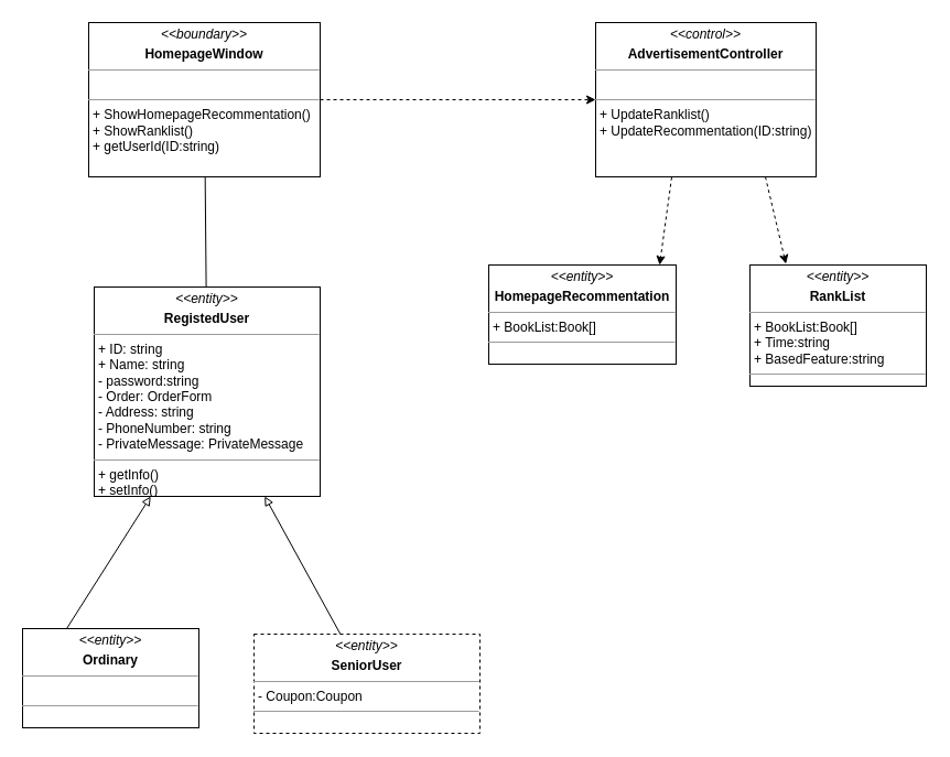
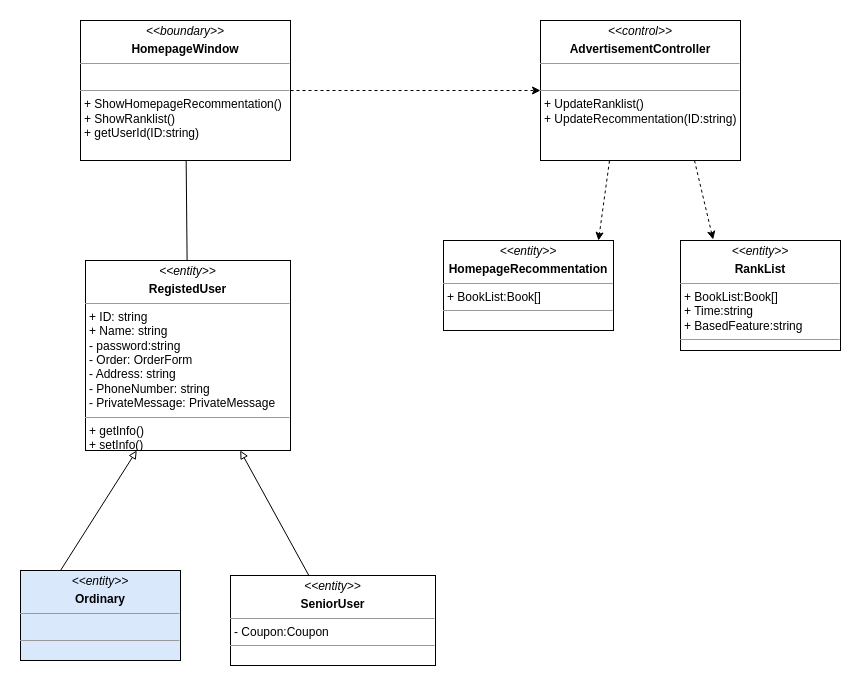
- <mxCell id="14" value="&lt;p style=&quot;margin: 0px ; margin-top: 4px ; text-align: center&quot;&gt;&lt;i&gt;&amp;lt;&amp;lt;entity&amp;gt;&amp;gt;&lt;/i&gt;&lt;b&gt;&lt;br&gt;&lt;/b&gt;&lt;/p&gt;&lt;p style=&quot;margin: 0px ; margin-top: 4px ; text-align: center&quot;&gt;&lt;b&gt;Ordinary&lt;/b&gt;&lt;/p&gt;&lt;hr size=&quot;1&quot;&gt;&lt;p style=&quot;margin: 0px ; margin-left: 4px&quot;&gt;&lt;br&gt;&lt;/p&gt;&lt;hr size=&quot;1&quot;&gt;&lt;p style=&quot;margin: 0px ; margin-left: 4px&quot;&gt;&lt;br&gt;&lt;/p&gt;" style="verticalAlign=top;align=left;overflow=fill;fontSize=12;fontFamily=Helvetica;html=1;" parent="1" vertex="1"><mxGeometry x="20" y="570" width="160" height="90" as="geometry" /></mxCell>
+ <mxCell id="14" value="&lt;p style=&quot;margin: 0px ; margin-top: 4px ; text-align: center&quot;&gt;&lt;i&gt;&amp;lt;&amp;lt;entity&amp;gt;&amp;gt;&lt;/i&gt;&lt;b&gt;&lt;br&gt;&lt;/b&gt;&lt;/p&gt;&lt;p style=&quot;margin: 0px ; margin-top: 4px ; text-align: center&quot;&gt;&lt;b&gt;Ordinary&lt;/b&gt;&lt;/p&gt;&lt;hr size=&quot;1&quot;&gt;&lt;p style=&quot;margin: 0px ; margin-left: 4px&quot;&gt;&lt;br&gt;&lt;/p&gt;&lt;hr size=&quot;1&quot;&gt;&lt;p style=&quot;margin: 0px ; margin-left: 4px&quot;&gt;&lt;br&gt;&lt;/p&gt;" style="verticalAlign=top;align=left;overflow=fill;fontSize=12;fontFamily=Helvetica;html=1;fillColor=#dae8fc;" parent="1" vertex="1"><mxGeometry x="20" y="570" width="160" height="90" as="geometry" /></mxCell>
- <mxCell id="13" value="&lt;p style=&quot;margin: 0px ; margin-top: 4px ; text-align: center&quot;&gt;&lt;i&gt;&amp;lt;&amp;lt;entity&amp;gt;&amp;gt;&lt;/i&gt;&lt;b&gt;&lt;br&gt;&lt;/b&gt;&lt;/p&gt;&lt;p style=&quot;margin: 0px ; margin-top: 4px ; text-align: center&quot;&gt;&lt;b&gt;SeniorUser&lt;/b&gt;&lt;/p&gt;&lt;hr size=&quot;1&quot;&gt;&lt;p style=&quot;margin: 0px ; margin-left: 4px&quot;&gt;- Coupon:Coupon&lt;/p&gt;&lt;hr size=&quot;1&quot;&gt;&lt;p style=&quot;margin: 0px ; margin-left: 4px&quot;&gt;&lt;br&gt;&lt;/p&gt;" style="verticalAlign=top;align=left;overflow=fill;fontSize=12;fontFamily=Helvetica;html=1;dashed=1;" parent="1" vertex="1"><mxGeometry x="230" y="575" width="205" height="90" as="geometry" /></mxCell>
+ <mxCell id="13" value="&lt;p style=&quot;margin: 0px ; margin-top: 4px ; text-align: center&quot;&gt;&lt;i&gt;&amp;lt;&amp;lt;entity&amp;gt;&amp;gt;&lt;/i&gt;&lt;b&gt;&lt;br&gt;&lt;/b&gt;&lt;/p&gt;&lt;p style=&quot;margin: 0px ; margin-top: 4px ; text-align: center&quot;&gt;&lt;b&gt;SeniorUser&lt;/b&gt;&lt;/p&gt;&lt;hr size=&quot;1&quot;&gt;&lt;p style=&quot;margin: 0px ; margin-left: 4px&quot;&gt;- Coupon:Coupon&lt;/p&gt;&lt;hr size=&quot;1&quot;&gt;&lt;p style=&quot;margin: 0px ; margin-left: 4px&quot;&gt;&lt;br&gt;&lt;/p&gt;" style="verticalAlign=top;align=left;overflow=fill;fontSize=12;fontFamily=Helvetica;html=1;" parent="1" vertex="1"><mxGeometry x="230" y="575" width="205" height="90" as="geometry" /></mxCell>
